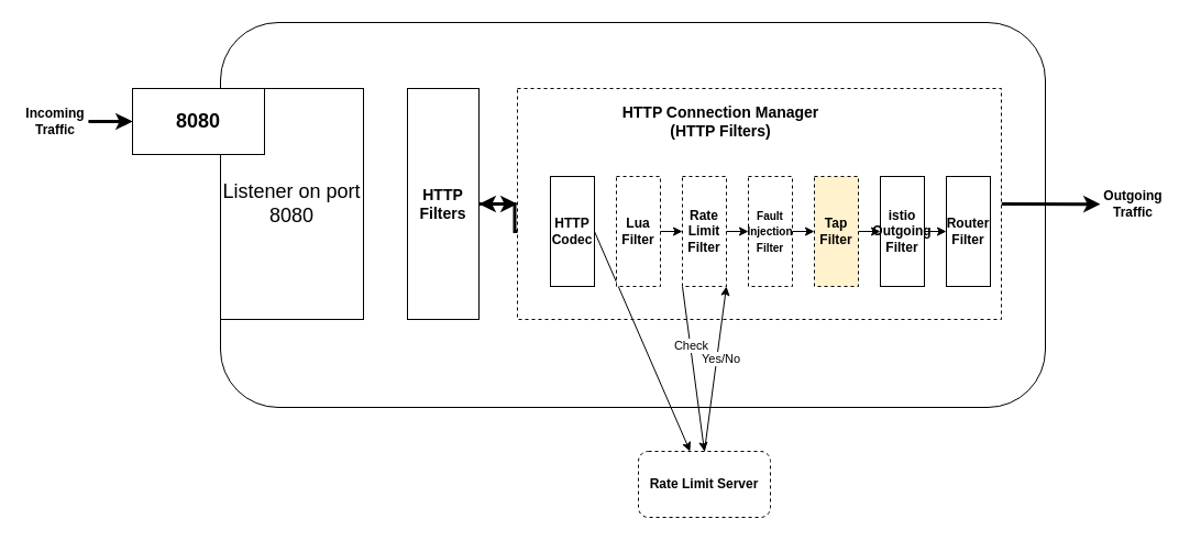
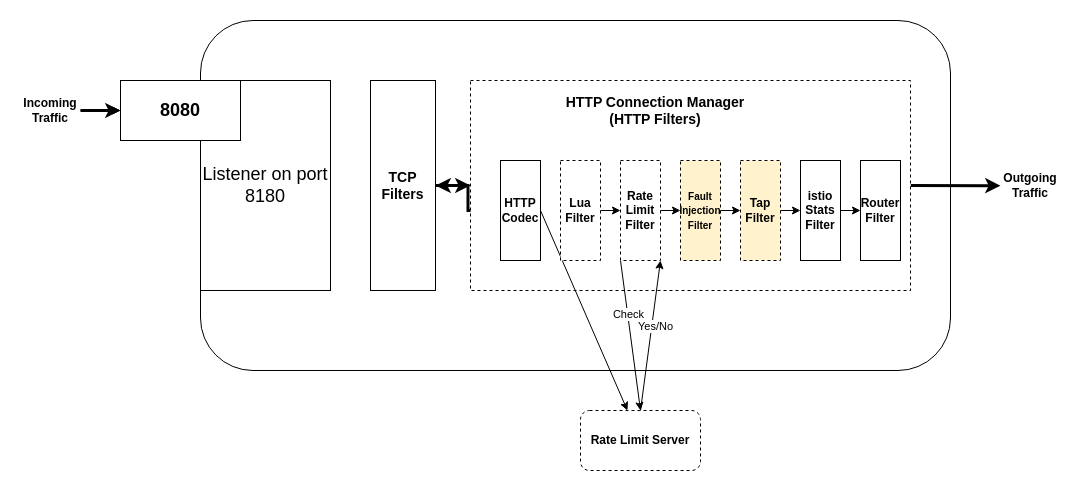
- <mxCell id="3" value="&lt;font style=&quot;font-size: 18px&quot;&gt;Listener on port 8080&lt;/font&gt;" style="rounded=0;whiteSpace=wrap;html=1;" parent="1" vertex="1"><mxGeometry x="200" y="80" width="130" height="210" as="geometry" /></mxCell>
+ <mxCell id="3" value="&lt;font style=&quot;font-size: 18px&quot;&gt;Listener on port 8180&lt;/font&gt;" style="rounded=0;whiteSpace=wrap;html=1;" parent="1" vertex="1"><mxGeometry x="200" y="80" width="130" height="210" as="geometry" /></mxCell>
- <mxCell id="8" value="&lt;span style=&quot;font-size: 14px&quot;&gt;&lt;b&gt;HTTP Filters&lt;/b&gt;&lt;/span&gt;" style="rounded=0;whiteSpace=wrap;html=1;" parent="1" vertex="1"><mxGeometry x="370" y="80" width="65" height="210" as="geometry" /></mxCell>
+ <mxCell id="8" value="&lt;span style=&quot;font-size: 14px&quot;&gt;&lt;b&gt;TCP Filters&lt;/b&gt;&lt;/span&gt;" style="rounded=0;whiteSpace=wrap;html=1;" parent="1" vertex="1"><mxGeometry x="370" y="80" width="65" height="210" as="geometry" /></mxCell>
- <mxCell id="18" value="&lt;font style=&quot;font-size: 10px&quot;&gt;&lt;b&gt;Fault Injection Filter&lt;/b&gt;&lt;/font&gt;" style="rounded=0;whiteSpace=wrap;html=1;dashed=1;" parent="1" vertex="1"><mxGeometry x="680" y="160" width="40" height="100" as="geometry" /></mxCell>
+ <mxCell id="18" value="&lt;font style=&quot;font-size: 10px&quot;&gt;&lt;b&gt;Fault Injection Filter&lt;/b&gt;&lt;/font&gt;" style="rounded=0;whiteSpace=wrap;html=1;dashed=1;fillColor=#fff2cc;" parent="1" vertex="1"><mxGeometry x="680" y="160" width="40" height="100" as="geometry" /></mxCell>
- <mxCell id="31" value="&lt;b&gt;istio Outgoing Filter&lt;/b&gt;" style="rounded=0;whiteSpace=wrap;html=1;" vertex="1" parent="1"><mxGeometry x="800" y="160" width="40" height="100" as="geometry" /></mxCell>
+ <mxCell id="31" value="&lt;b&gt;istio Stats Filter&lt;/b&gt;" style="rounded=0;whiteSpace=wrap;html=1;" vertex="1" parent="1"><mxGeometry x="800" y="160" width="40" height="100" as="geometry" /></mxCell>
